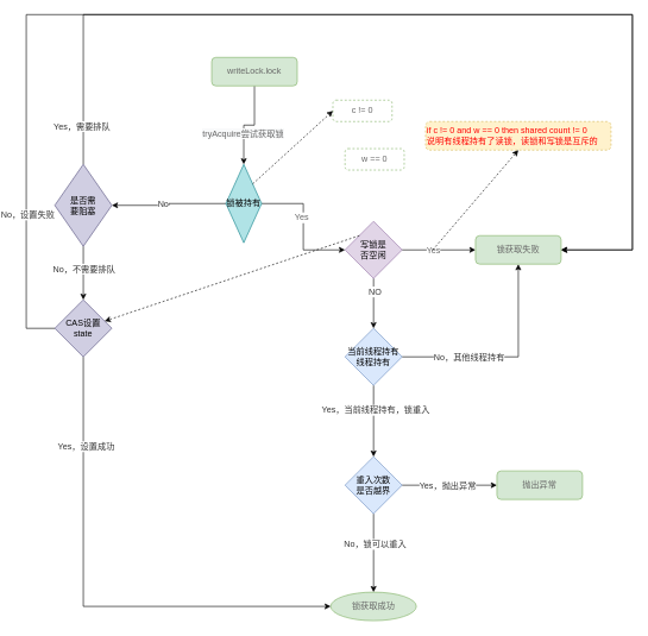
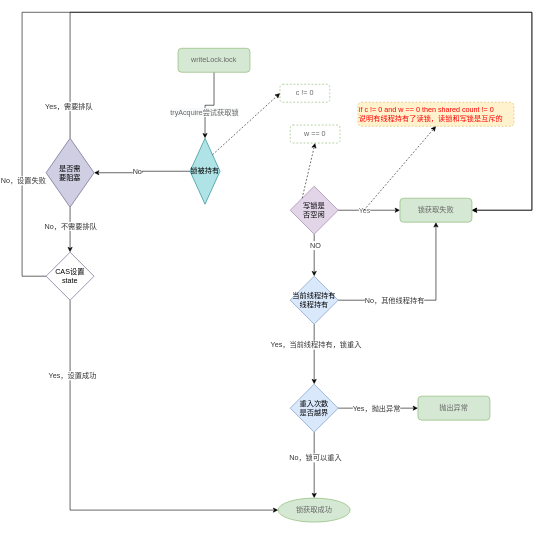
- <mxCell id="5" value="" style="edgeStyle=orthogonalEdgeStyle;rounded=0;orthogonalLoop=1;jettySize=auto;html=1;fontColor=#666666;" edge="1" parent="1" source="9" target="24"><mxGeometry relative="1" as="geometry" /></mxCell>
- <mxCell id="6" value="Yes" style="text;html=1;align=center;verticalAlign=middle;resizable=0;points=[];labelBackgroundColor=#ffffff;fontColor=#666666;" vertex="1" connectable="0" parent="5"><mxGeometry x="-0.144" y="3" relative="1" as="geometry"><mxPoint x="-6.5" as="offset" /></mxGeometry></mxCell>
- <mxCell id="39" value="" style="endArrow=classic;html=1;fontColor=#666666;exitX=0;exitY=0;exitDx=0;exitDy=0;dashed=1;" edge="1" parent="1" target="19" source="24"><mxGeometry width="50" height="50" relative="1" as="geometry"><mxPoint x="540" y="310" as="sourcePoint" /><mxPoint x="510" y="390" as="targetPoint" /></mxGeometry></mxCell>
+ <mxCell id="39" value="" style="endArrow=classic;html=1;fontColor=#666666;exitX=0;exitY=0;exitDx=0;exitDy=0;entryX=0.5;entryY=1;entryDx=0;entryDy=0;dashed=1;" edge="1" parent="1" target="38" source="24"><mxGeometry width="50" height="50" relative="1" as="geometry"><mxPoint x="540" y="310" as="sourcePoint" /><mxPoint x="510" y="390" as="targetPoint" /></mxGeometry></mxCell>
- <mxCell id="19" value="CAS设置&lt;br&gt;state" style="rhombus;whiteSpace=wrap;html=1;comic=0;fillColor=#d0cee2;strokeColor=#56517e;" vertex="1" parent="1"><mxGeometry x="60" y="420" width="80" height="80" as="geometry" /></mxCell>
+ <mxCell id="19" value="CAS设置&lt;br&gt;state" style="rhombus;whiteSpace=wrap;html=1;comic=0;fillColor=#ffffff;strokeColor=#56517e;" vertex="1" parent="1"><mxGeometry x="60" y="420" width="80" height="80" as="geometry" /></mxCell>
